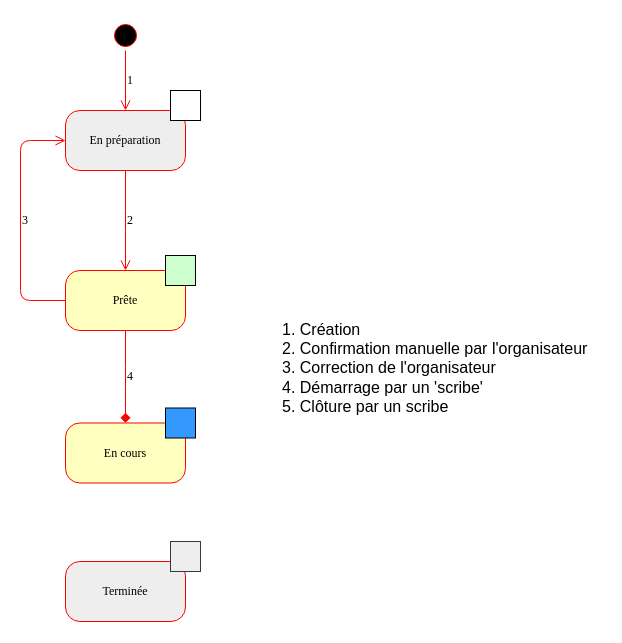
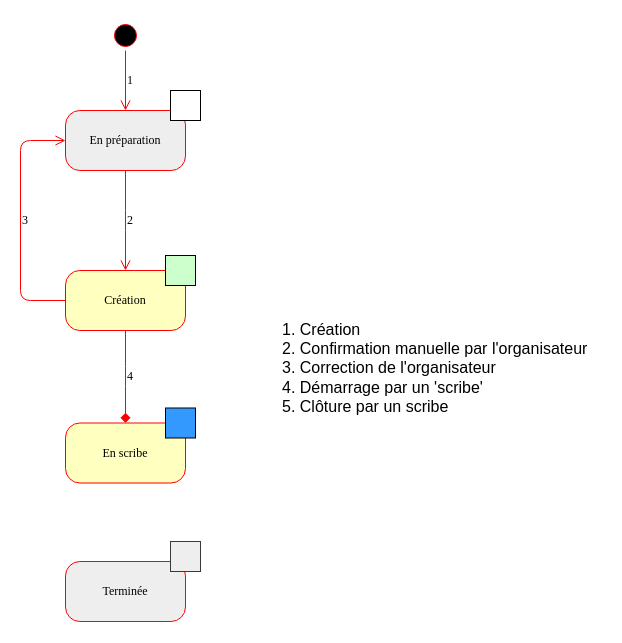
- <mxCell id="9" value="Prête" style="rounded=1;whiteSpace=wrap;html=1;arcSize=24;fillColor=#ffffc0;strokeColor=#ff0000;shadow=0;comic=0;labelBackgroundColor=none;fontFamily=Verdana;fontSize=12;fontColor=#000000;align=center;" parent="8" vertex="1"><mxGeometry y="15" width="120" height="60" as="geometry" /></mxCell>
+ <mxCell id="9" value="Création" style="rounded=1;whiteSpace=wrap;html=1;arcSize=24;fillColor=#ffffc0;strokeColor=#ff0000;shadow=0;comic=0;labelBackgroundColor=none;fontFamily=Verdana;fontSize=12;fontColor=#000000;align=center;" parent="8" vertex="1"><mxGeometry y="15" width="120" height="60" as="geometry" /></mxCell>
- <mxCell id="13" value="En cours" style="rounded=1;whiteSpace=wrap;html=1;arcSize=24;fillColor=#ffffc0;strokeColor=#ff0000;shadow=0;comic=0;labelBackgroundColor=none;fontFamily=Verdana;fontSize=12;fontColor=#000000;align=center;" parent="12" vertex="1"><mxGeometry y="15" width="120" height="60" as="geometry" /></mxCell>
+ <mxCell id="13" value="En scribe" style="rounded=1;whiteSpace=wrap;html=1;arcSize=24;fillColor=#ffffc0;strokeColor=#ff0000;shadow=0;comic=0;labelBackgroundColor=none;fontFamily=Verdana;fontSize=12;fontColor=#000000;align=center;" parent="12" vertex="1"><mxGeometry y="15" width="120" height="60" as="geometry" /></mxCell>
